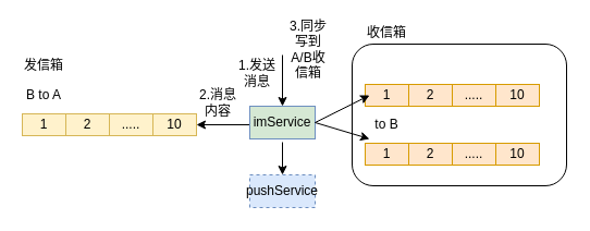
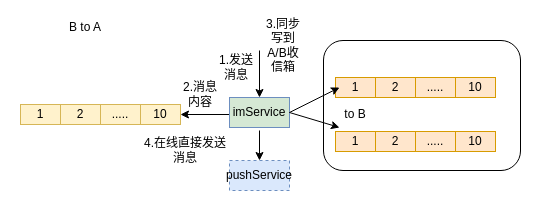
- <mxCell id="24" value="收信箱" style="text;html=1;strokeColor=none;fillColor=none;align=center;verticalAlign=middle;whiteSpace=wrap;rounded=0;" parent="1" vertex="1"><mxGeometry x="335" y="20" width="40" height="20" as="geometry" /></mxCell>
- <mxCell id="25" value="发信箱" style="text;html=1;strokeColor=none;fillColor=none;align=center;verticalAlign=middle;whiteSpace=wrap;rounded=0;" parent="1" vertex="1"><mxGeometry x="20" y="50" width="40" height="20" as="geometry" /></mxCell>
- <mxCell id="7" value="B to A" style="text;html=1;strokeColor=none;fillColor=none;align=center;verticalAlign=middle;whiteSpace=wrap;rounded=0;" parent="1" vertex="1"><mxGeometry x="20" y="77" width="40" height="20" as="geometry" /></mxCell>
+ <mxCell id="7" value="B to A" style="text;html=1;strokeColor=none;fillColor=none;align=center;verticalAlign=middle;whiteSpace=wrap;rounded=0;" parent="1" vertex="1"><mxGeometry x="65" y="17" width="40" height="20" as="geometry" /></mxCell>
+ <mxCell id="22" value="4.在线直接发送消息" style="text;html=1;strokeColor=none;fillColor=none;align=center;verticalAlign=middle;whiteSpace=wrap;rounded=0;" parent="1" vertex="1"><mxGeometry x="140" y="140" width="90" height="20" as="geometry" /></mxCell>
